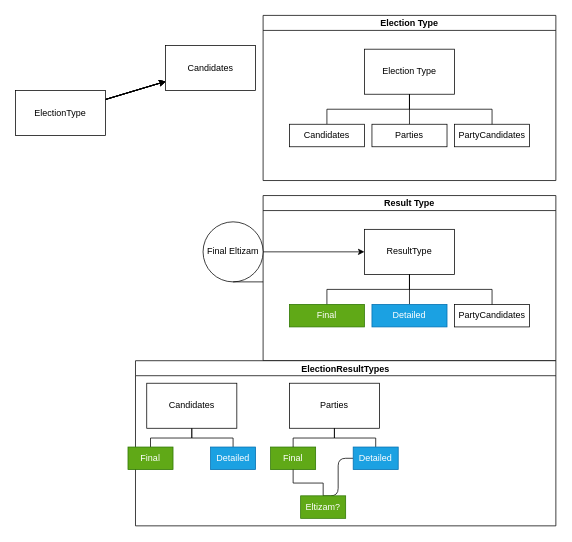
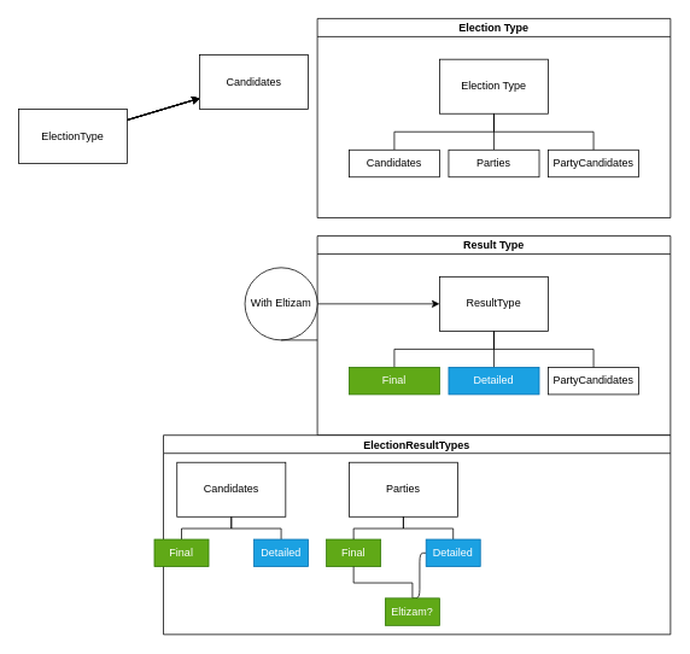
- <mxCell id="28" value="Final Eltizam" style="shape=tapeData;whiteSpace=wrap;html=1;perimeter=ellipsePerimeter;" vertex="1" parent="1"><mxGeometry x="270" y="295" width="80" height="80" as="geometry" /></mxCell>
+ <mxCell id="28" value="With Eltizam" style="shape=tapeData;whiteSpace=wrap;html=1;perimeter=ellipsePerimeter;" vertex="1" parent="1"><mxGeometry x="270" y="295" width="80" height="80" as="geometry" /></mxCell>
- <mxCell id="42" value="Eltizam?" style="whiteSpace=wrap;html=1;align=center;verticalAlign=middle;treeFolding=1;treeMoving=1;newEdgeStyle={&quot;edgeStyle&quot;:&quot;elbowEdgeStyle&quot;,&quot;startArrow&quot;:&quot;none&quot;,&quot;endArrow&quot;:&quot;none&quot;};fillColor=#60a917;fontColor=#ffffff;strokeColor=#2D7600;" vertex="1" parent="29"><mxGeometry x="220" y="180" width="60" height="30" as="geometry" /></mxCell>
+ <mxCell id="42" value="Eltizam?" style="whiteSpace=wrap;html=1;align=center;verticalAlign=middle;treeFolding=1;treeMoving=1;newEdgeStyle={&quot;edgeStyle&quot;:&quot;elbowEdgeStyle&quot;,&quot;startArrow&quot;:&quot;none&quot;,&quot;endArrow&quot;:&quot;none&quot;};fillColor=#60a917;fontColor=#ffffff;strokeColor=#2D7600;" vertex="1" parent="29"><mxGeometry x="245" y="180" width="60" height="30" as="geometry" /></mxCell>
